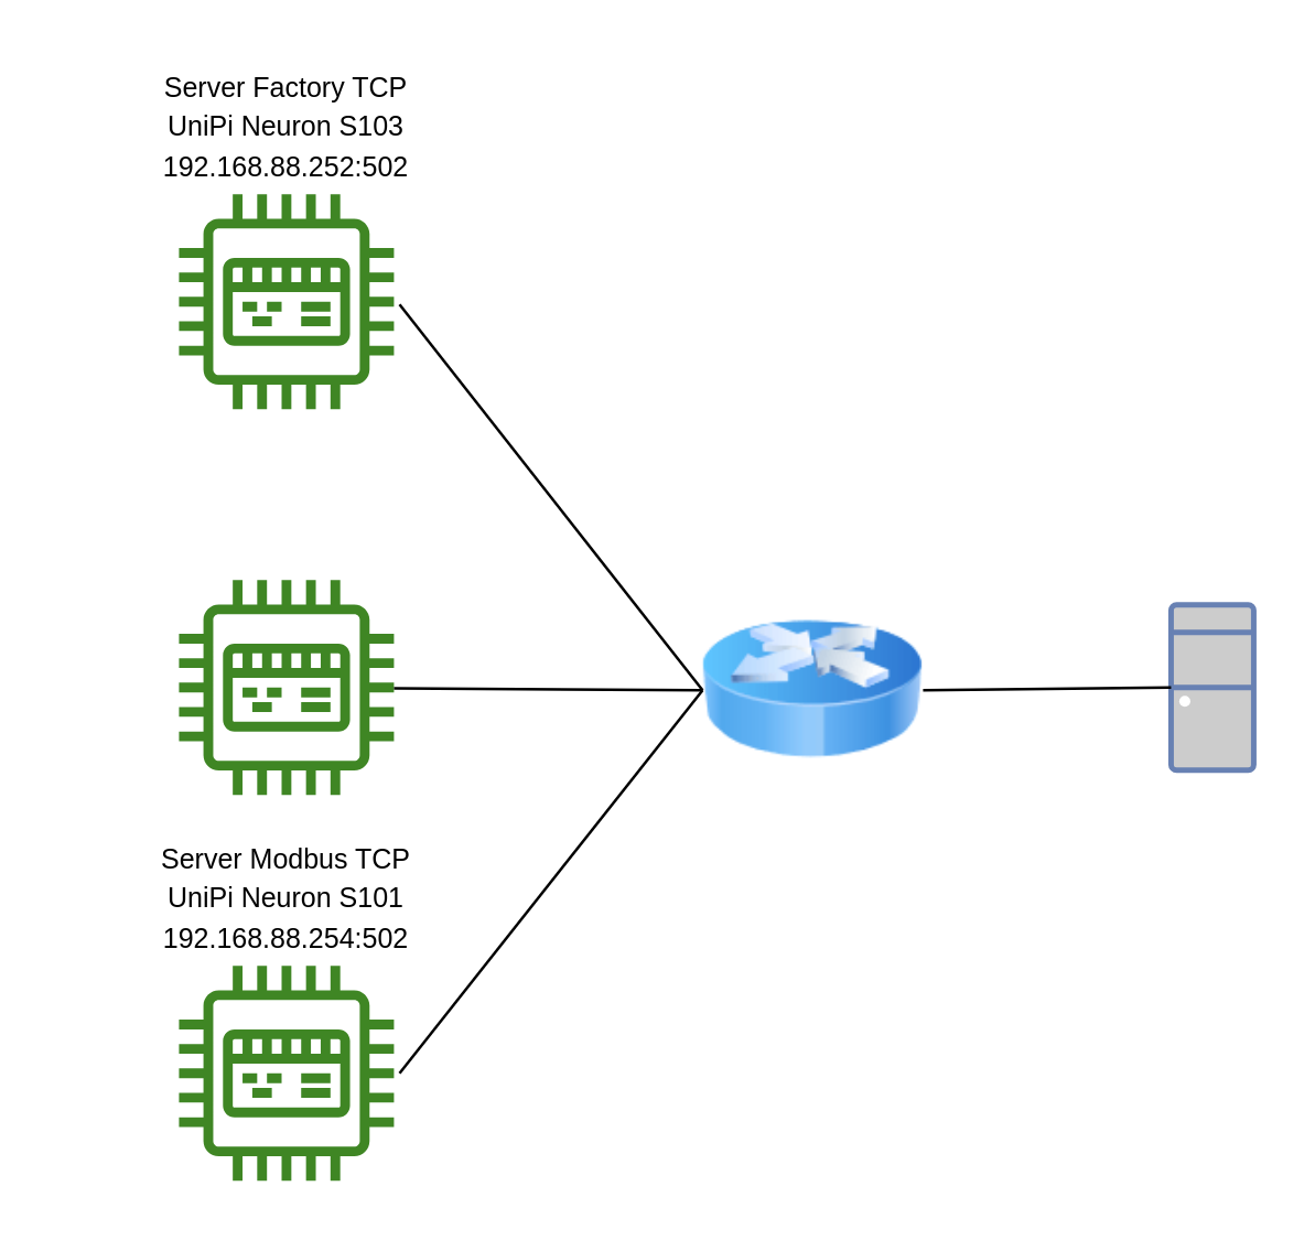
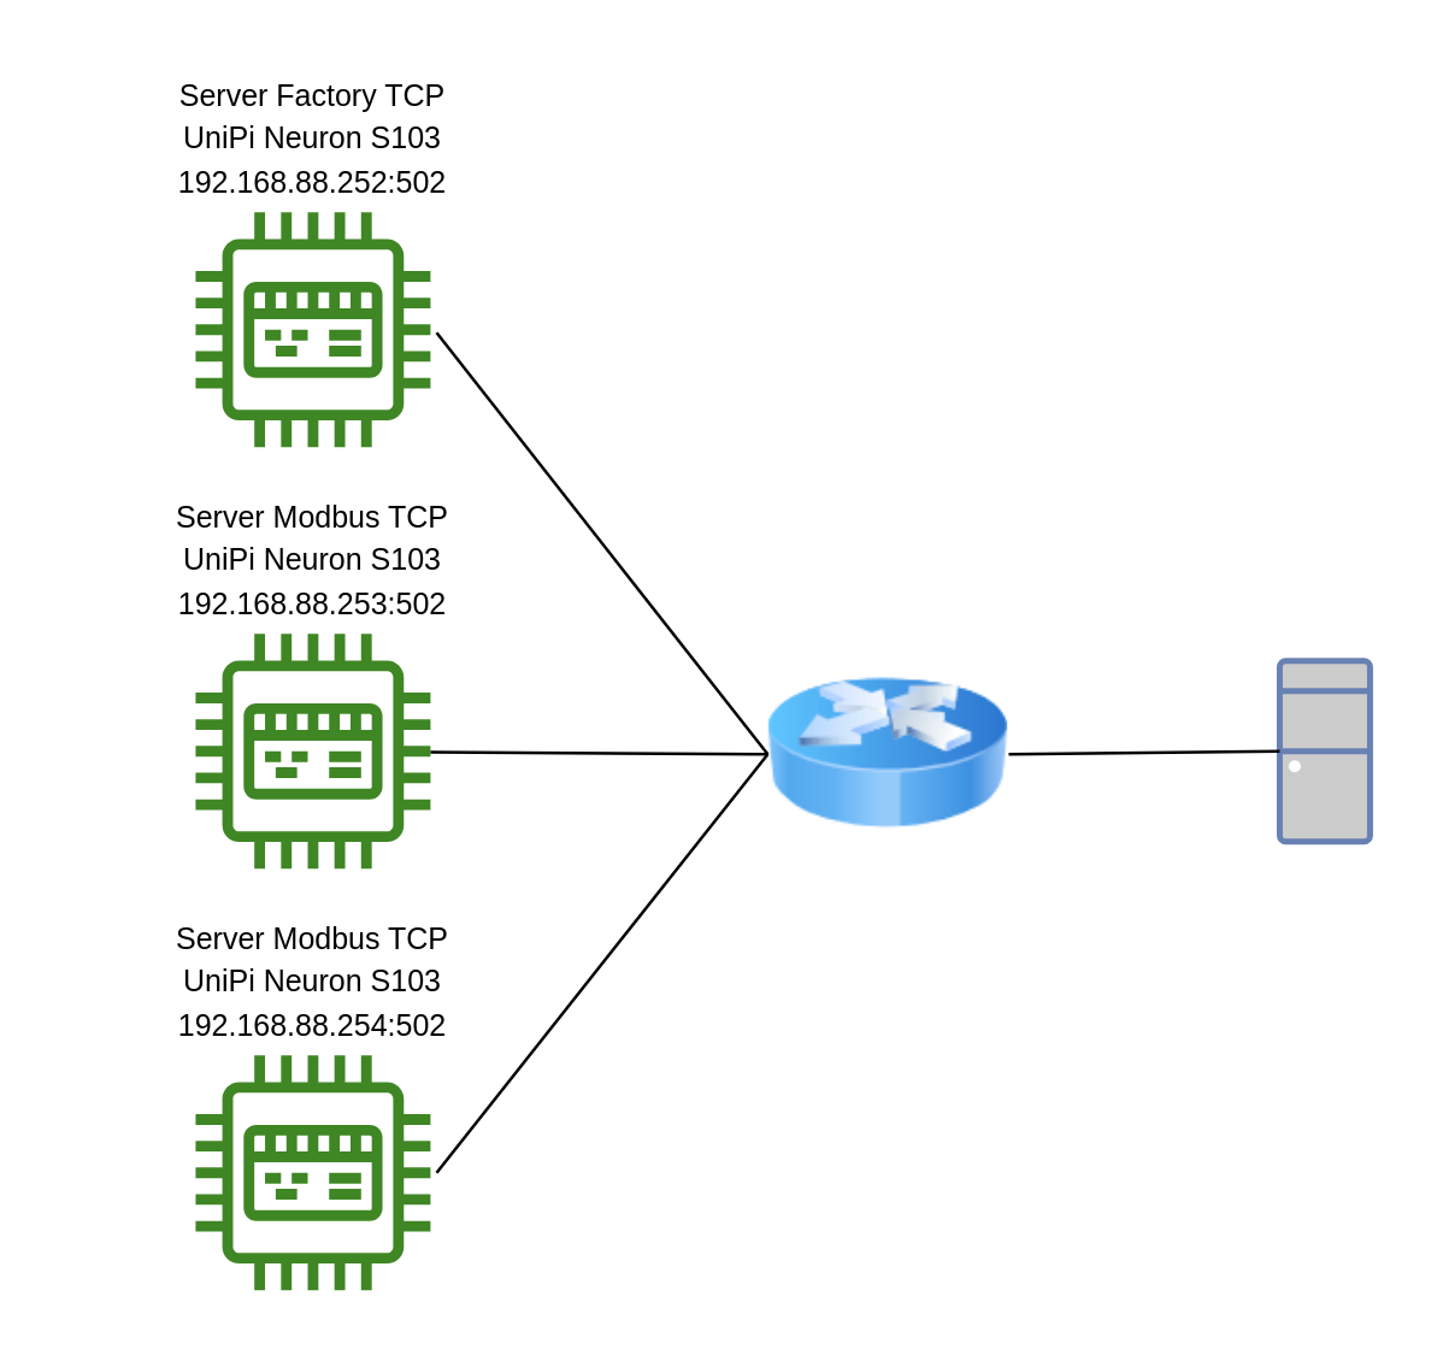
+ <mxCell id="12" value="&lt;font style=&quot;font-size: 10px;&quot;&gt;Server Modbus TCP&lt;br&gt;UniPi Neuron S103&lt;br&gt;192.168.88.253:502&lt;/font&gt;" style="text;html=1;strokeColor=none;fillColor=none;align=center;verticalAlign=middle;whiteSpace=wrap;rounded=0;" vertex="1" parent="1"><mxGeometry x="20" y="160" width="166.75" height="50" as="geometry" /></mxCell>
- <mxCell id="13" value="&lt;font style=&quot;font-size: 10px;&quot;&gt;Server Modbus TCP&lt;br&gt;UniPi Neuron S101&lt;br&gt;192.168.88.254:502&lt;/font&gt;" style="text;html=1;strokeColor=none;fillColor=none;align=center;verticalAlign=middle;whiteSpace=wrap;rounded=0;" vertex="1" parent="1"><mxGeometry x="20" y="300" width="166.75" height="50" as="geometry" /></mxCell>
+ <mxCell id="13" value="&lt;font style=&quot;font-size: 10px;&quot;&gt;Server Modbus TCP&lt;br&gt;UniPi Neuron S103&lt;br&gt;192.168.88.254:502&lt;/font&gt;" style="text;html=1;strokeColor=none;fillColor=none;align=center;verticalAlign=middle;whiteSpace=wrap;rounded=0;" vertex="1" parent="1"><mxGeometry x="20" y="300" width="166.75" height="50" as="geometry" /></mxCell>
